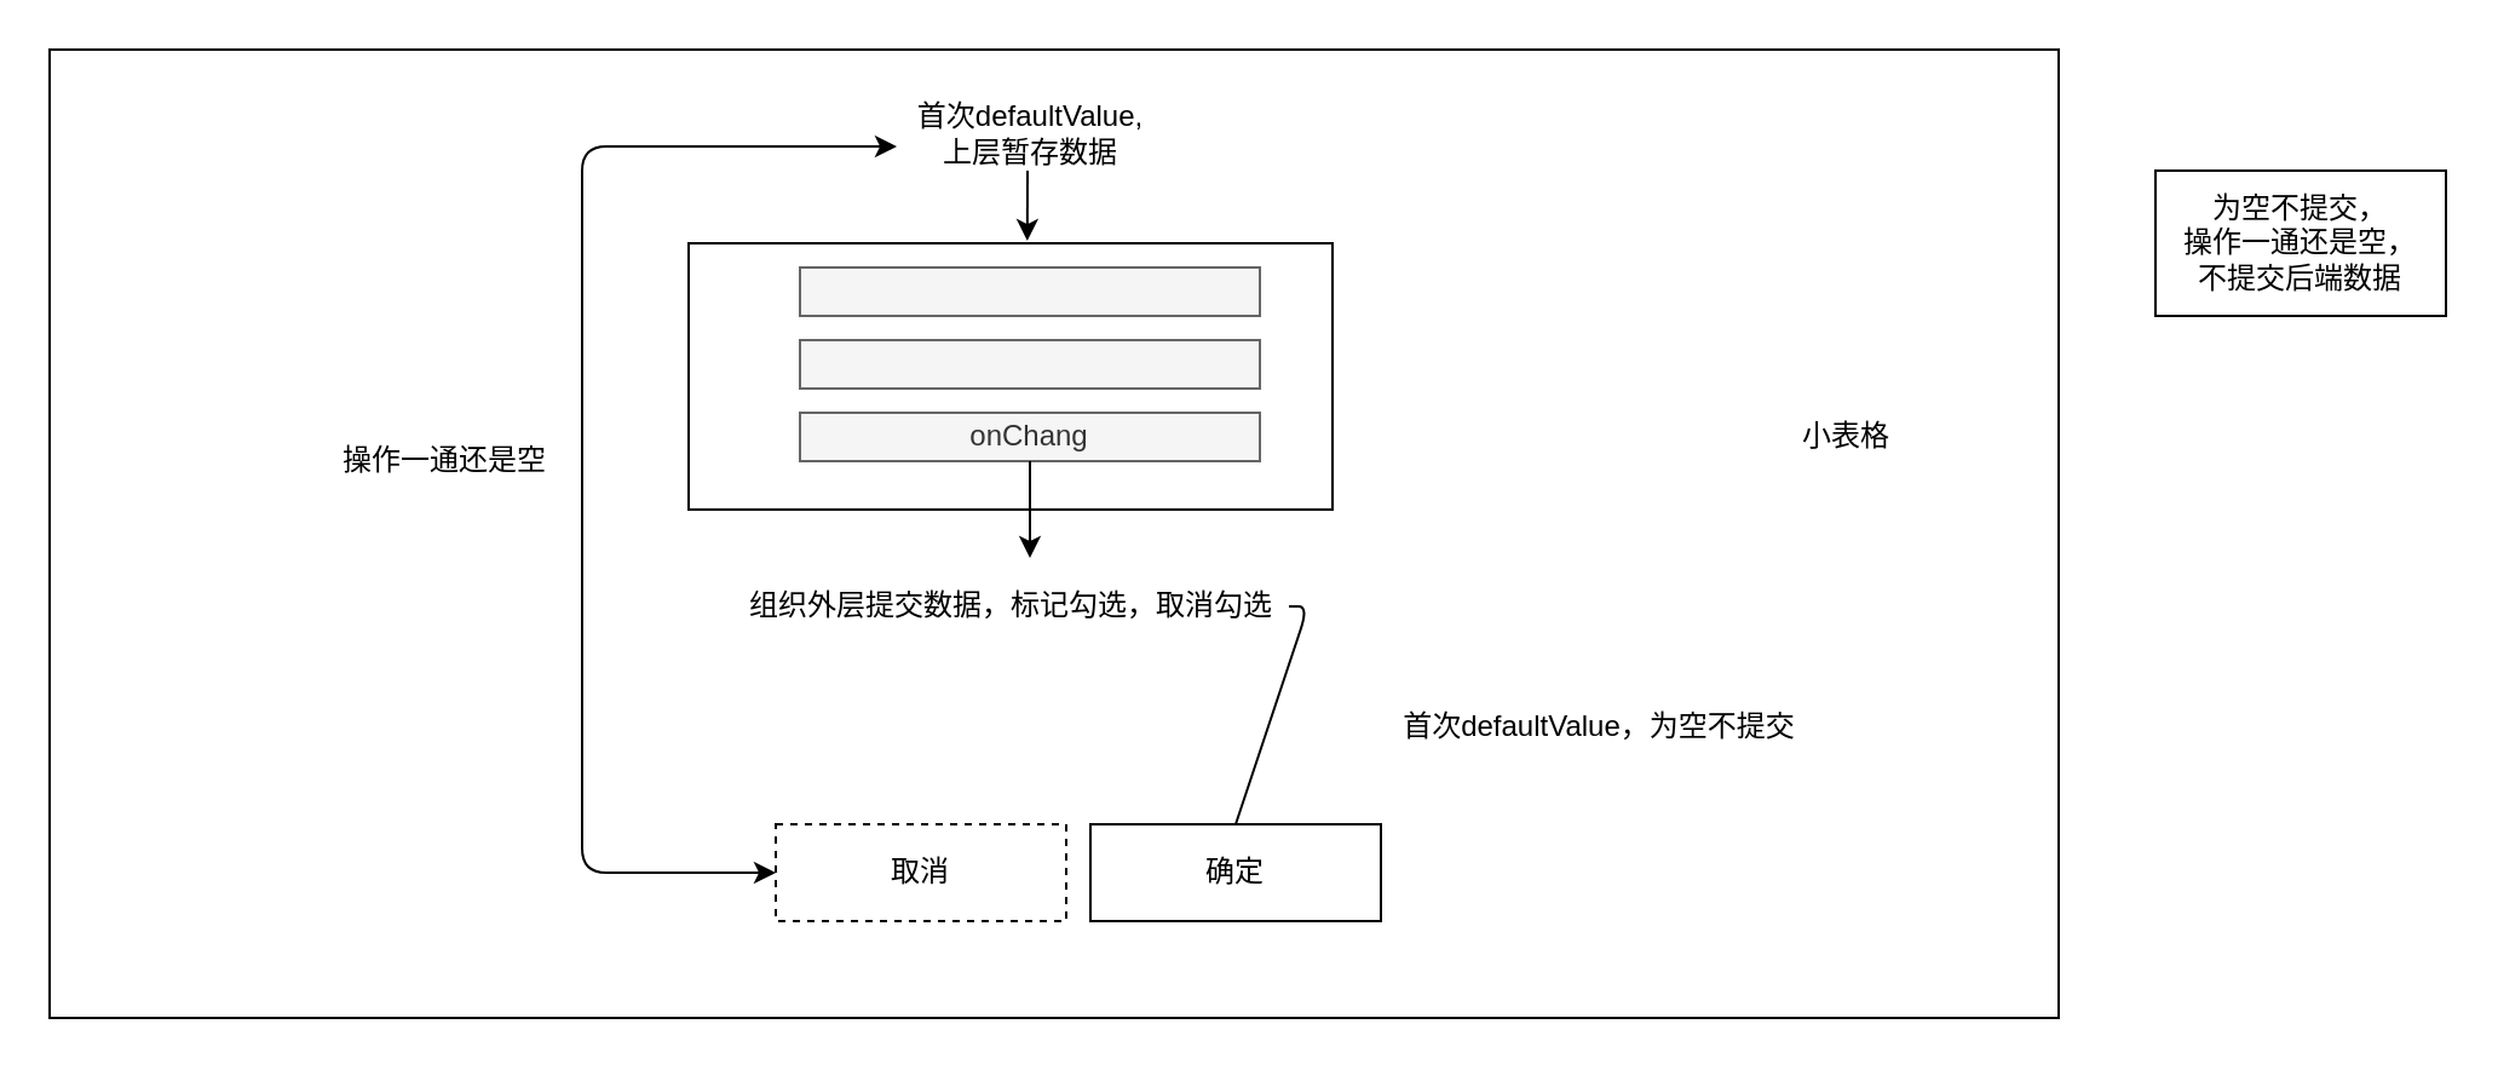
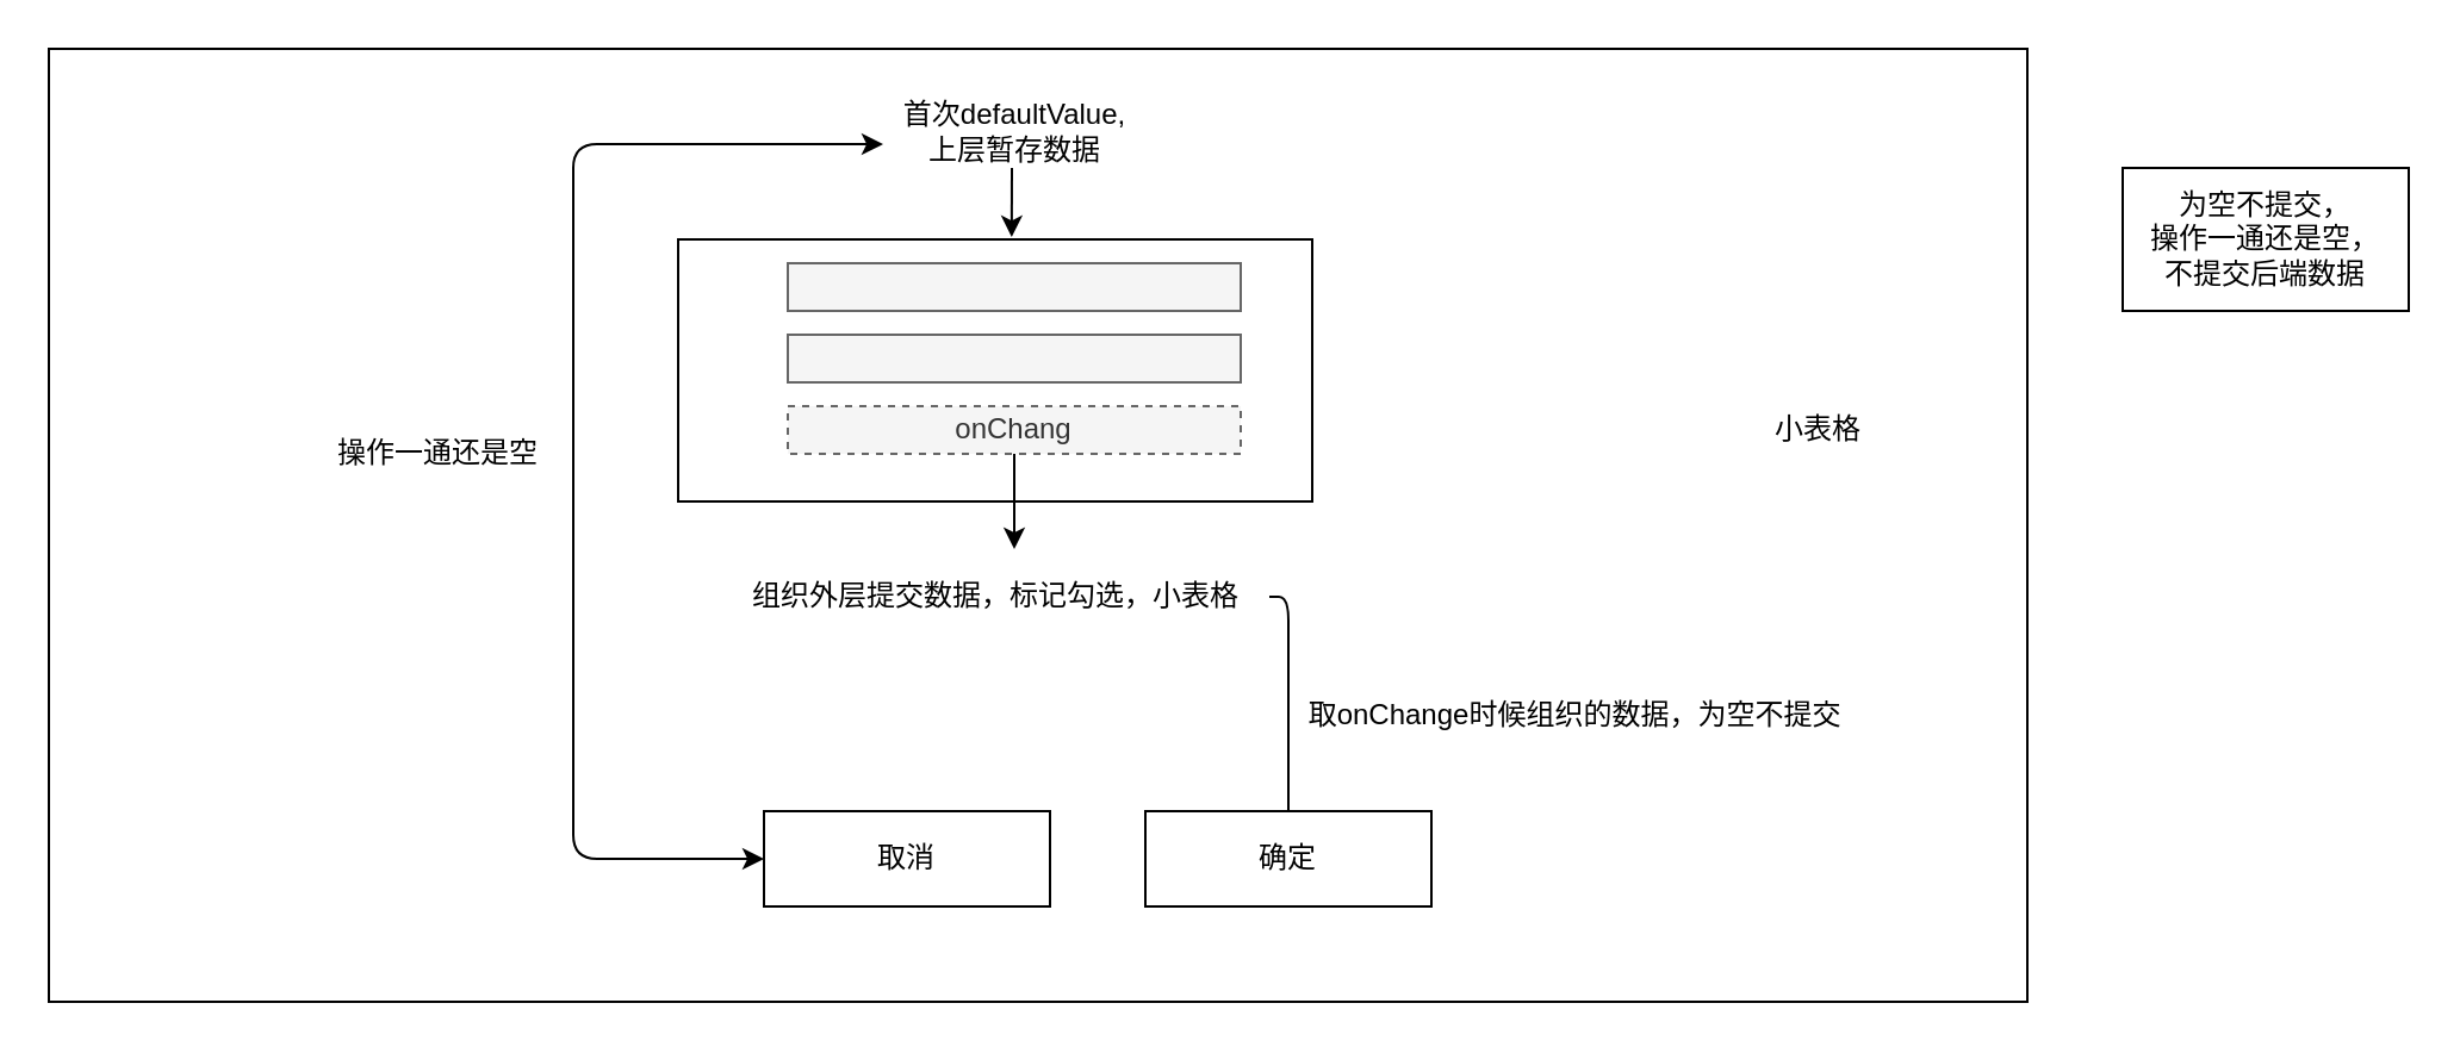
- <mxCell id="6" value="onChang" style="rounded=0;whiteSpace=wrap;html=1;fillColor=#f5f5f5;strokeColor=#666666;fontColor=#333333;" parent="1" vertex="1"><mxGeometry x="330" y="170" width="190" height="20" as="geometry" /></mxCell>
+ <mxCell id="6" value="onChang" style="rounded=0;whiteSpace=wrap;html=1;fillColor=#f5f5f5;strokeColor=#666666;fontColor=#333333;dashed=1;" parent="1" vertex="1"><mxGeometry x="330" y="170" width="190" height="20" as="geometry" /></mxCell>
- <mxCell id="10" value="组织外层提交数据，标记勾选，取消勾选" style="text;html=1;align=center;verticalAlign=middle;resizable=0;points=[];autosize=1;strokeColor=none;" parent="1" vertex="1"><mxGeometry x="302" y="240" width="230" height="20" as="geometry" /></mxCell>
+ <mxCell id="10" value="组织外层提交数据，标记勾选，小表格" style="text;html=1;align=center;verticalAlign=middle;resizable=0;points=[];autosize=1;strokeColor=none;" parent="1" vertex="1"><mxGeometry x="302" y="240" width="230" height="20" as="geometry" /></mxCell>
- <mxCell id="16" value="首次defaultValue，为空不提交" style="text;html=1;align=center;verticalAlign=middle;resizable=0;points=[];autosize=1;strokeColor=none;" parent="1" vertex="1"><mxGeometry x="540" y="290" width="240" height="20" as="geometry" /></mxCell>
+ <mxCell id="16" value="取onChange时候组织的数据，为空不提交" style="text;html=1;align=center;verticalAlign=middle;resizable=0;points=[];autosize=1;strokeColor=none;" parent="1" vertex="1"><mxGeometry x="540" y="290" width="240" height="20" as="geometry" /></mxCell>
- <mxCell id="12" value="取消" style="rounded=0;whiteSpace=wrap;html=1;dashed=1;" parent="1" vertex="1"><mxGeometry x="320" y="340" width="120" height="40" as="geometry" /></mxCell>
+ <mxCell id="12" value="取消" style="rounded=0;whiteSpace=wrap;html=1;" parent="1" vertex="1"><mxGeometry x="320" y="340" width="120" height="40" as="geometry" /></mxCell>
- <mxCell id="11" value="确定" style="rounded=0;whiteSpace=wrap;html=1;" parent="1" vertex="1"><mxGeometry x="450" y="340" width="120" height="40" as="geometry" /></mxCell>
+ <mxCell id="11" value="确定" style="rounded=0;whiteSpace=wrap;html=1;" parent="1" vertex="1"><mxGeometry x="480" y="340" width="120" height="40" as="geometry" /></mxCell>
